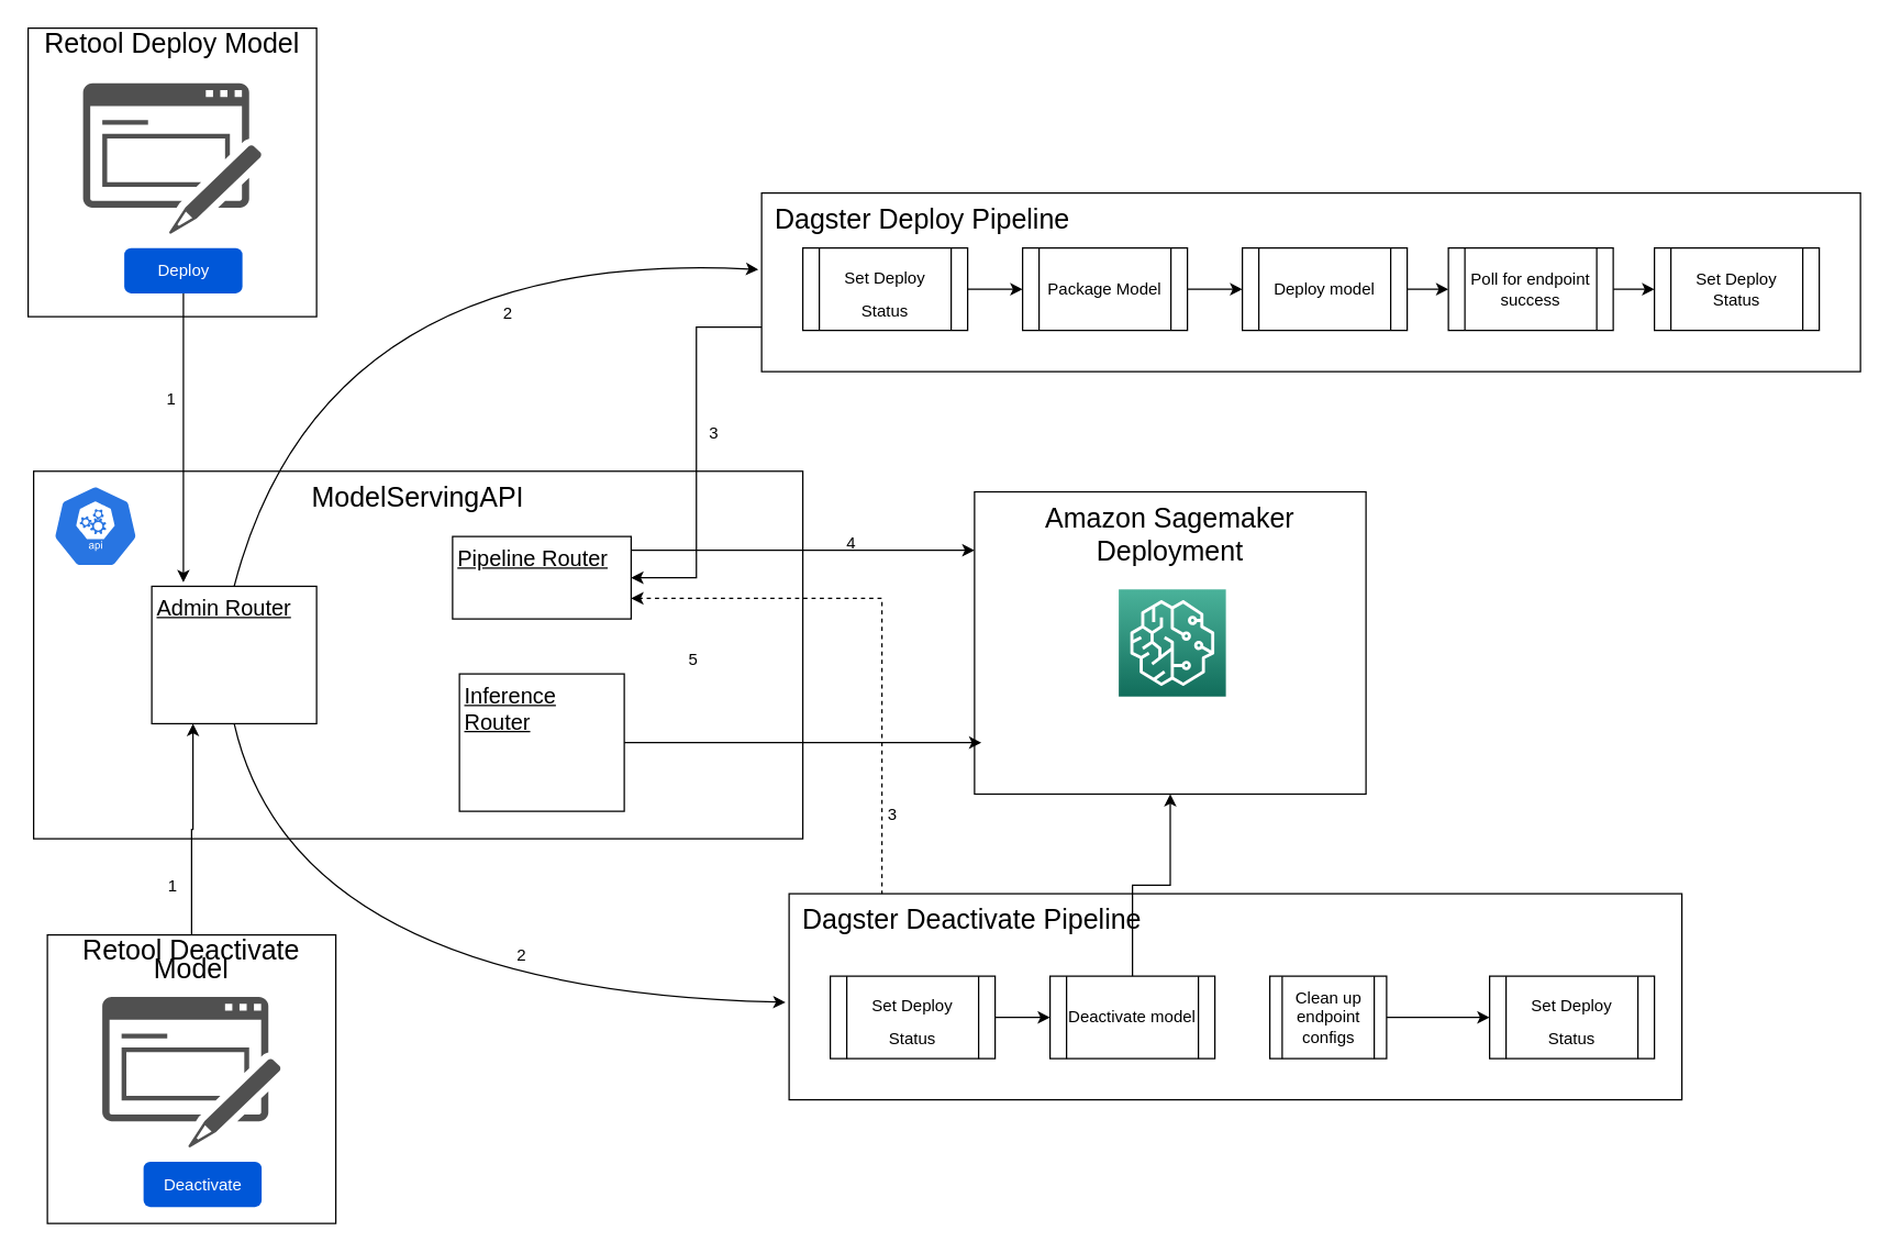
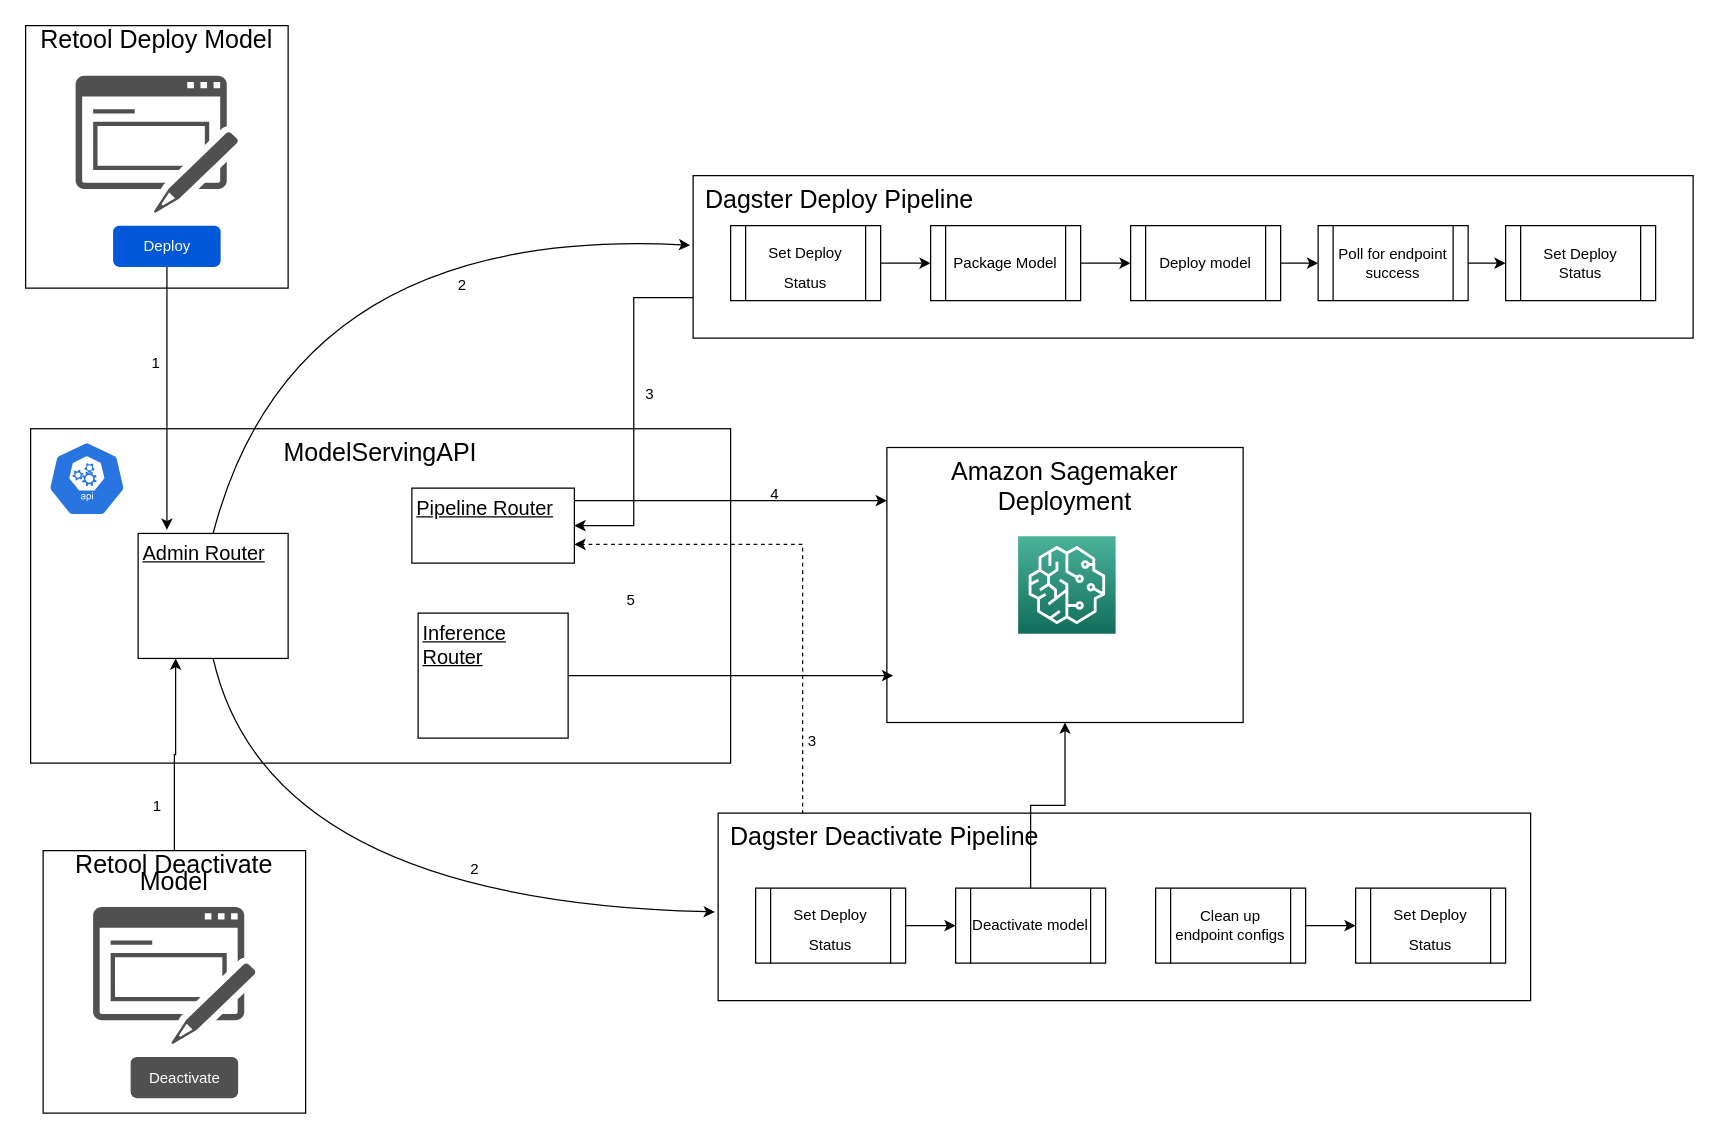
- <mxCell id="38" value="Clean up endpoint configs" style="shape=process;whiteSpace=wrap;html=1;backgroundOutline=1;fontSize=12;strokeColor=#000000;strokeWidth=1;labelBackgroundColor=none;" vertex="1" parent="1"><mxGeometry x="924" y="710" width="85" height="60" as="geometry" /></mxCell>
+ <mxCell id="38" value="Clean up endpoint configs" style="shape=process;whiteSpace=wrap;html=1;backgroundOutline=1;fontSize=12;strokeColor=#000000;strokeWidth=1;labelBackgroundColor=none;" vertex="1" parent="1"><mxGeometry x="924" y="710" width="120" height="60" as="geometry" /></mxCell>
- <mxCell id="34" value="Deactivate" style="rounded=1;fillColor=#0057D8;strokeColor=none;html=1;fontColor=#ffffff;align=center;verticalAlign=middle;fontStyle=0;fontSize=12;sketch=0;labelBackgroundColor=none;" vertex="1" parent="1"><mxGeometry x="104" y="845" width="86" height="33" as="geometry" /></mxCell>
+ <mxCell id="34" value="Deactivate" style="rounded=1;fillColor=#505050;strokeColor=none;html=1;fontColor=#ffffff;align=center;verticalAlign=middle;fontStyle=0;fontSize=12;sketch=0;labelBackgroundColor=none;" vertex="1" parent="1"><mxGeometry x="104" y="845" width="86" height="33" as="geometry" /></mxCell>
